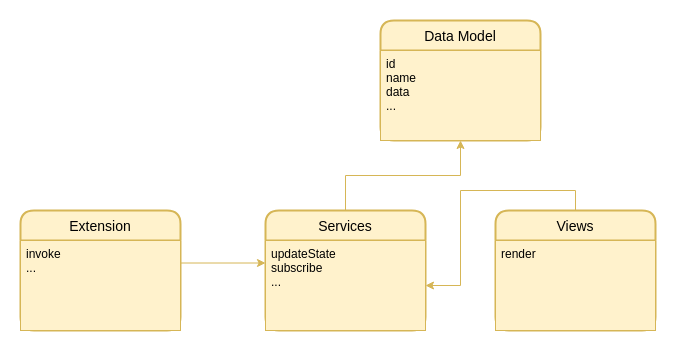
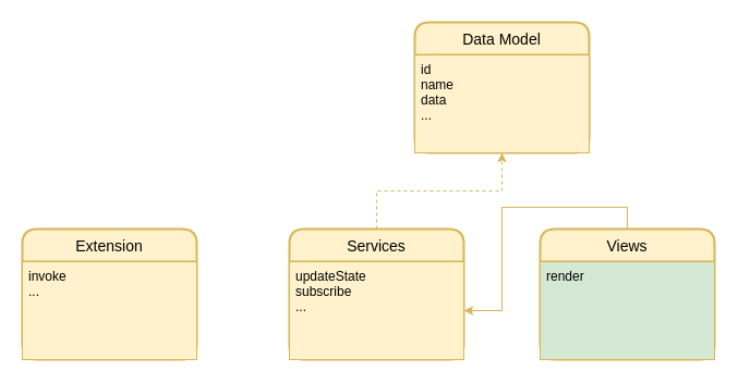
- <mxCell id="2" style="edgeStyle=orthogonalEdgeStyle;rounded=0;orthogonalLoop=1;jettySize=auto;html=1;exitX=0.5;exitY=0;exitDx=0;exitDy=0;entryX=0.5;entryY=1;entryDx=0;entryDy=0;fillColor=#fff2cc;strokeColor=#d6b656;sketch=0;shadow=0;" edge="1" parent="1" source="3" target="6"><mxGeometry relative="1" as="geometry" /></mxCell>
+ <mxCell id="2" style="edgeStyle=orthogonalEdgeStyle;rounded=0;orthogonalLoop=1;jettySize=auto;html=1;exitX=0.5;exitY=0;exitDx=0;exitDy=0;entryX=0.5;entryY=1;entryDx=0;entryDy=0;fillColor=#fff2cc;strokeColor=#d6b656;sketch=0;shadow=0;dashed=1;" edge="1" parent="1" source="3" target="6"><mxGeometry relative="1" as="geometry" /></mxCell>
- <mxCell id="12" style="edgeStyle=orthogonalEdgeStyle;rounded=0;orthogonalLoop=1;jettySize=auto;html=1;exitX=1;exitY=0.25;exitDx=0;exitDy=0;entryX=0;entryY=0.25;entryDx=0;entryDy=0;fillColor=#fff2cc;strokeColor=#d6b656;sketch=0;shadow=0;" edge="1" parent="1" source="11" target="4"><mxGeometry relative="1" as="geometry" /></mxCell>
- <mxCell id="9" value="render" style="align=left;strokeColor=#d6b656;fillColor=#fff2cc;spacingLeft=4;fontSize=12;verticalAlign=top;resizable=0;rotatable=0;part=1;sketch=0;shadow=0;" vertex="1" parent="8"><mxGeometry y="30" width="160" height="90" as="geometry" /></mxCell>
+ <mxCell id="9" value="render" style="align=left;strokeColor=#d6b656;fillColor=#d5e8d4;spacingLeft=4;fontSize=12;verticalAlign=top;resizable=0;rotatable=0;part=1;sketch=0;shadow=0;" vertex="1" parent="8"><mxGeometry y="30" width="160" height="90" as="geometry" /></mxCell>
